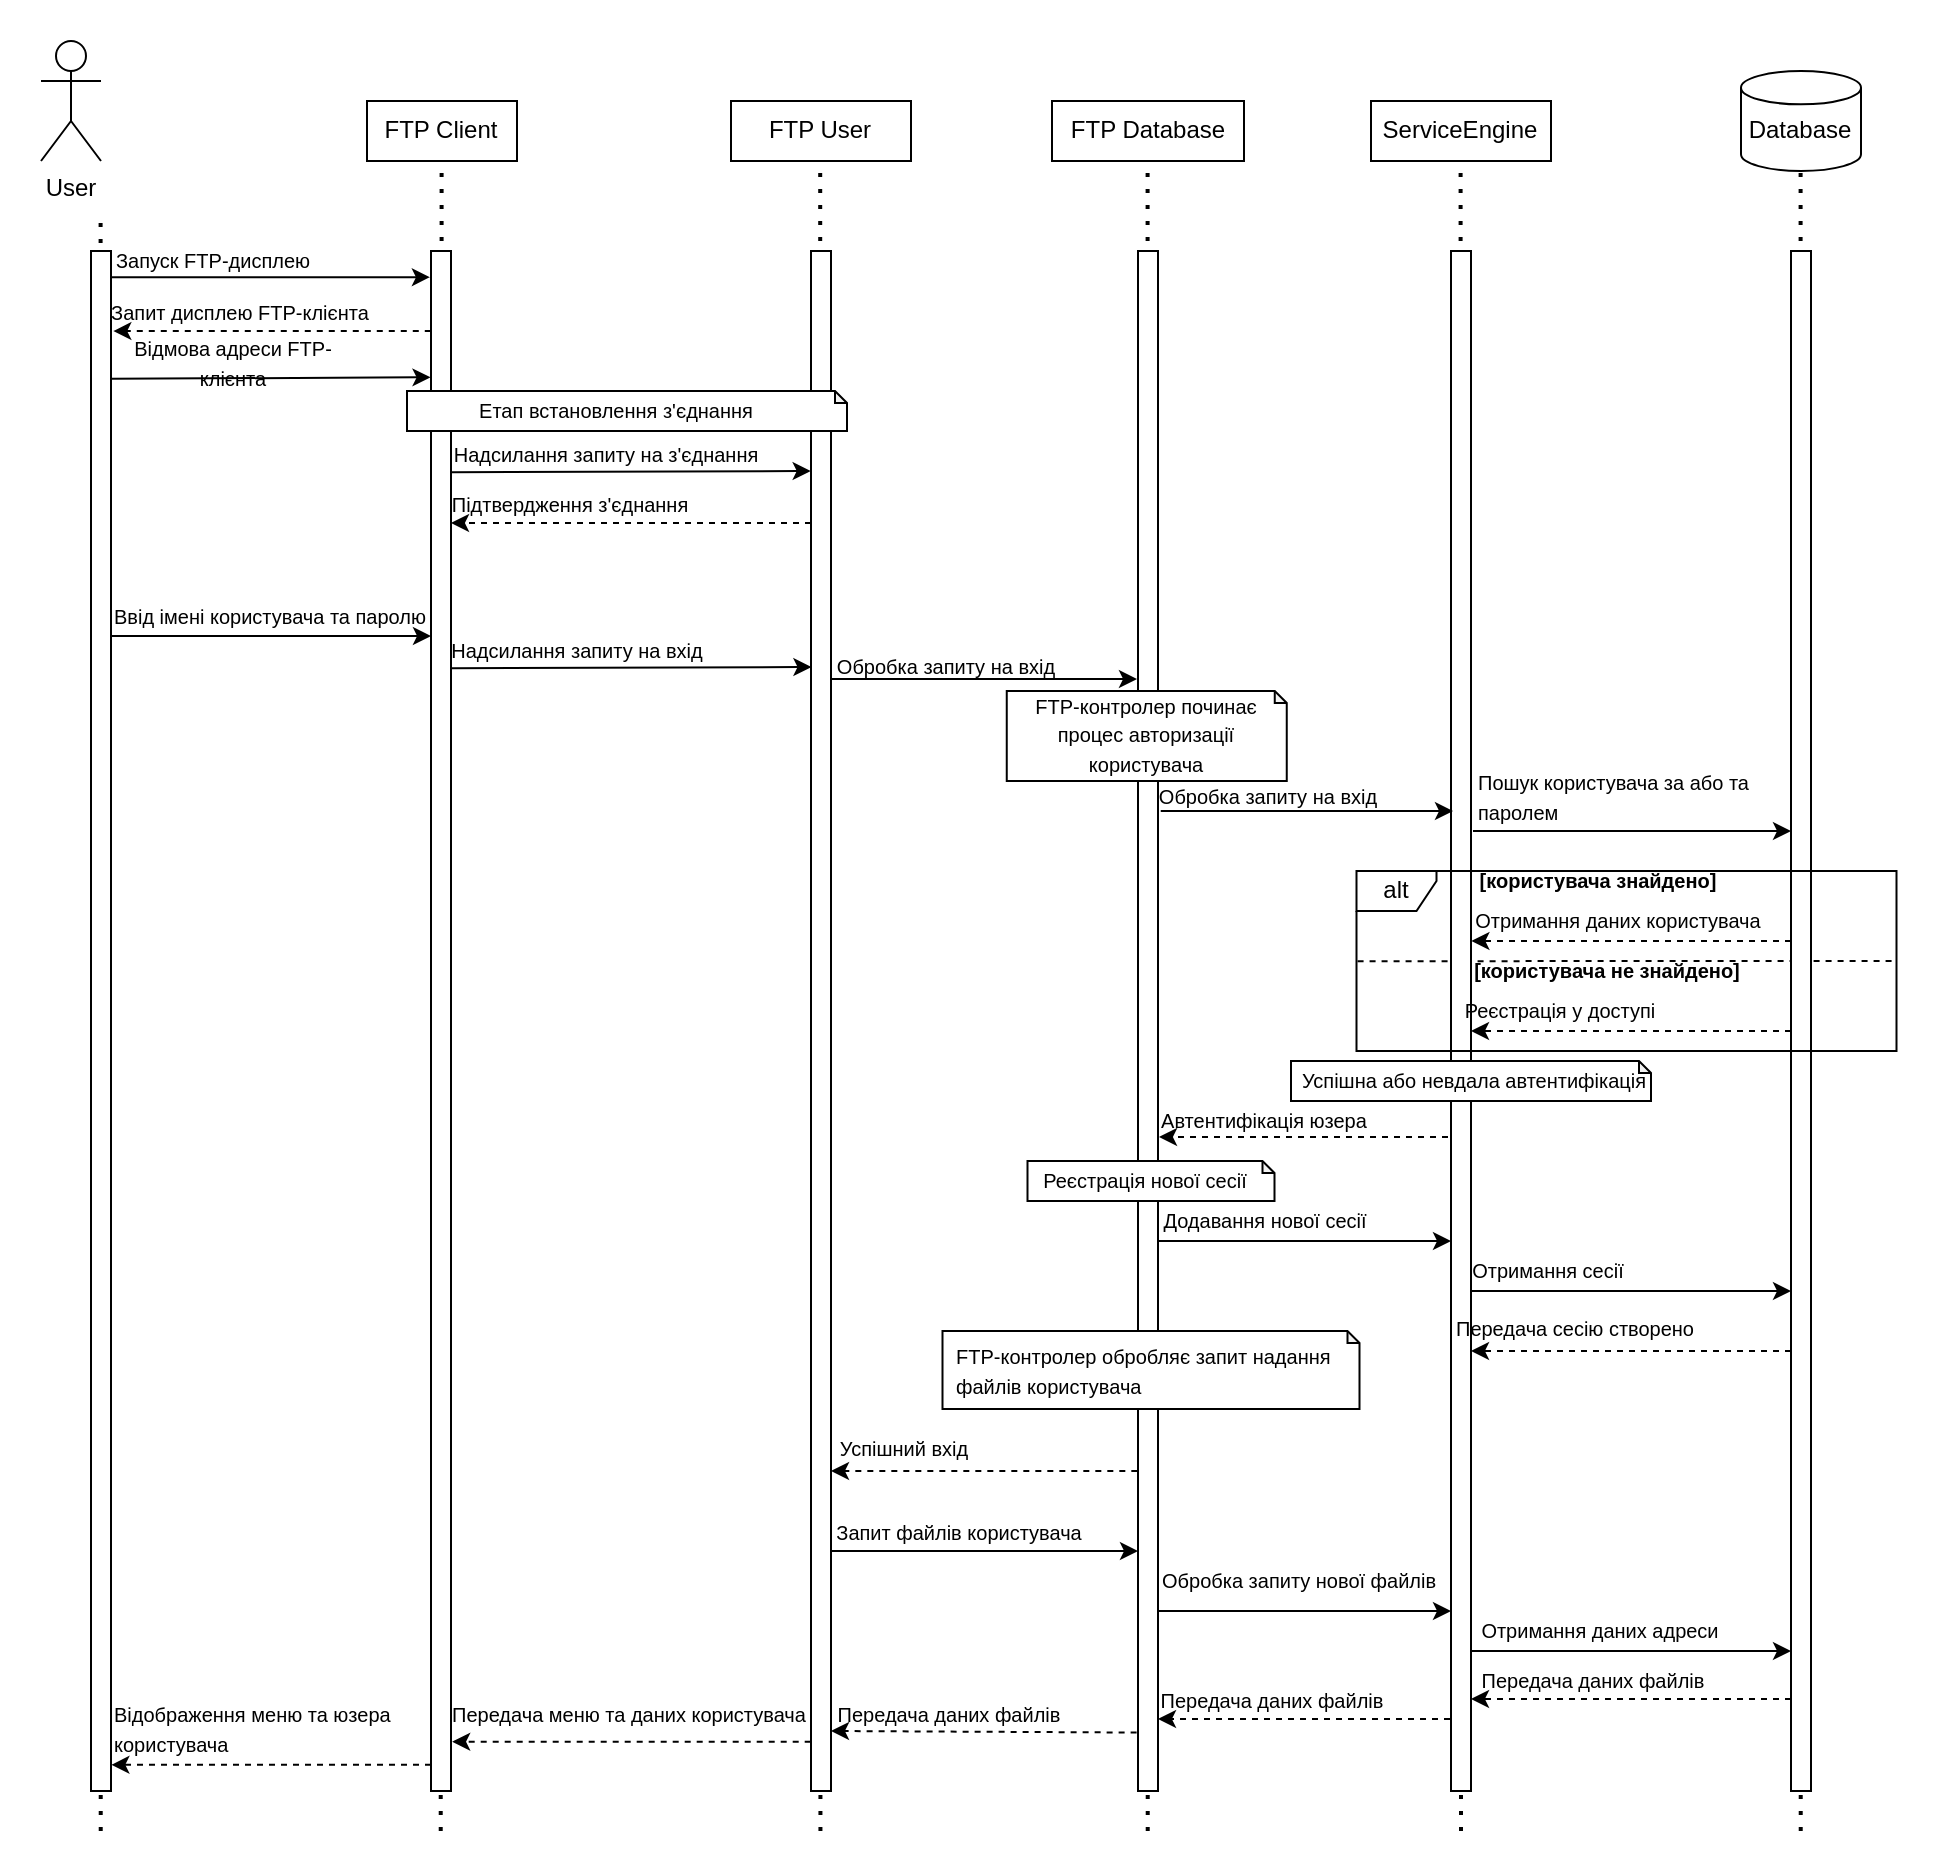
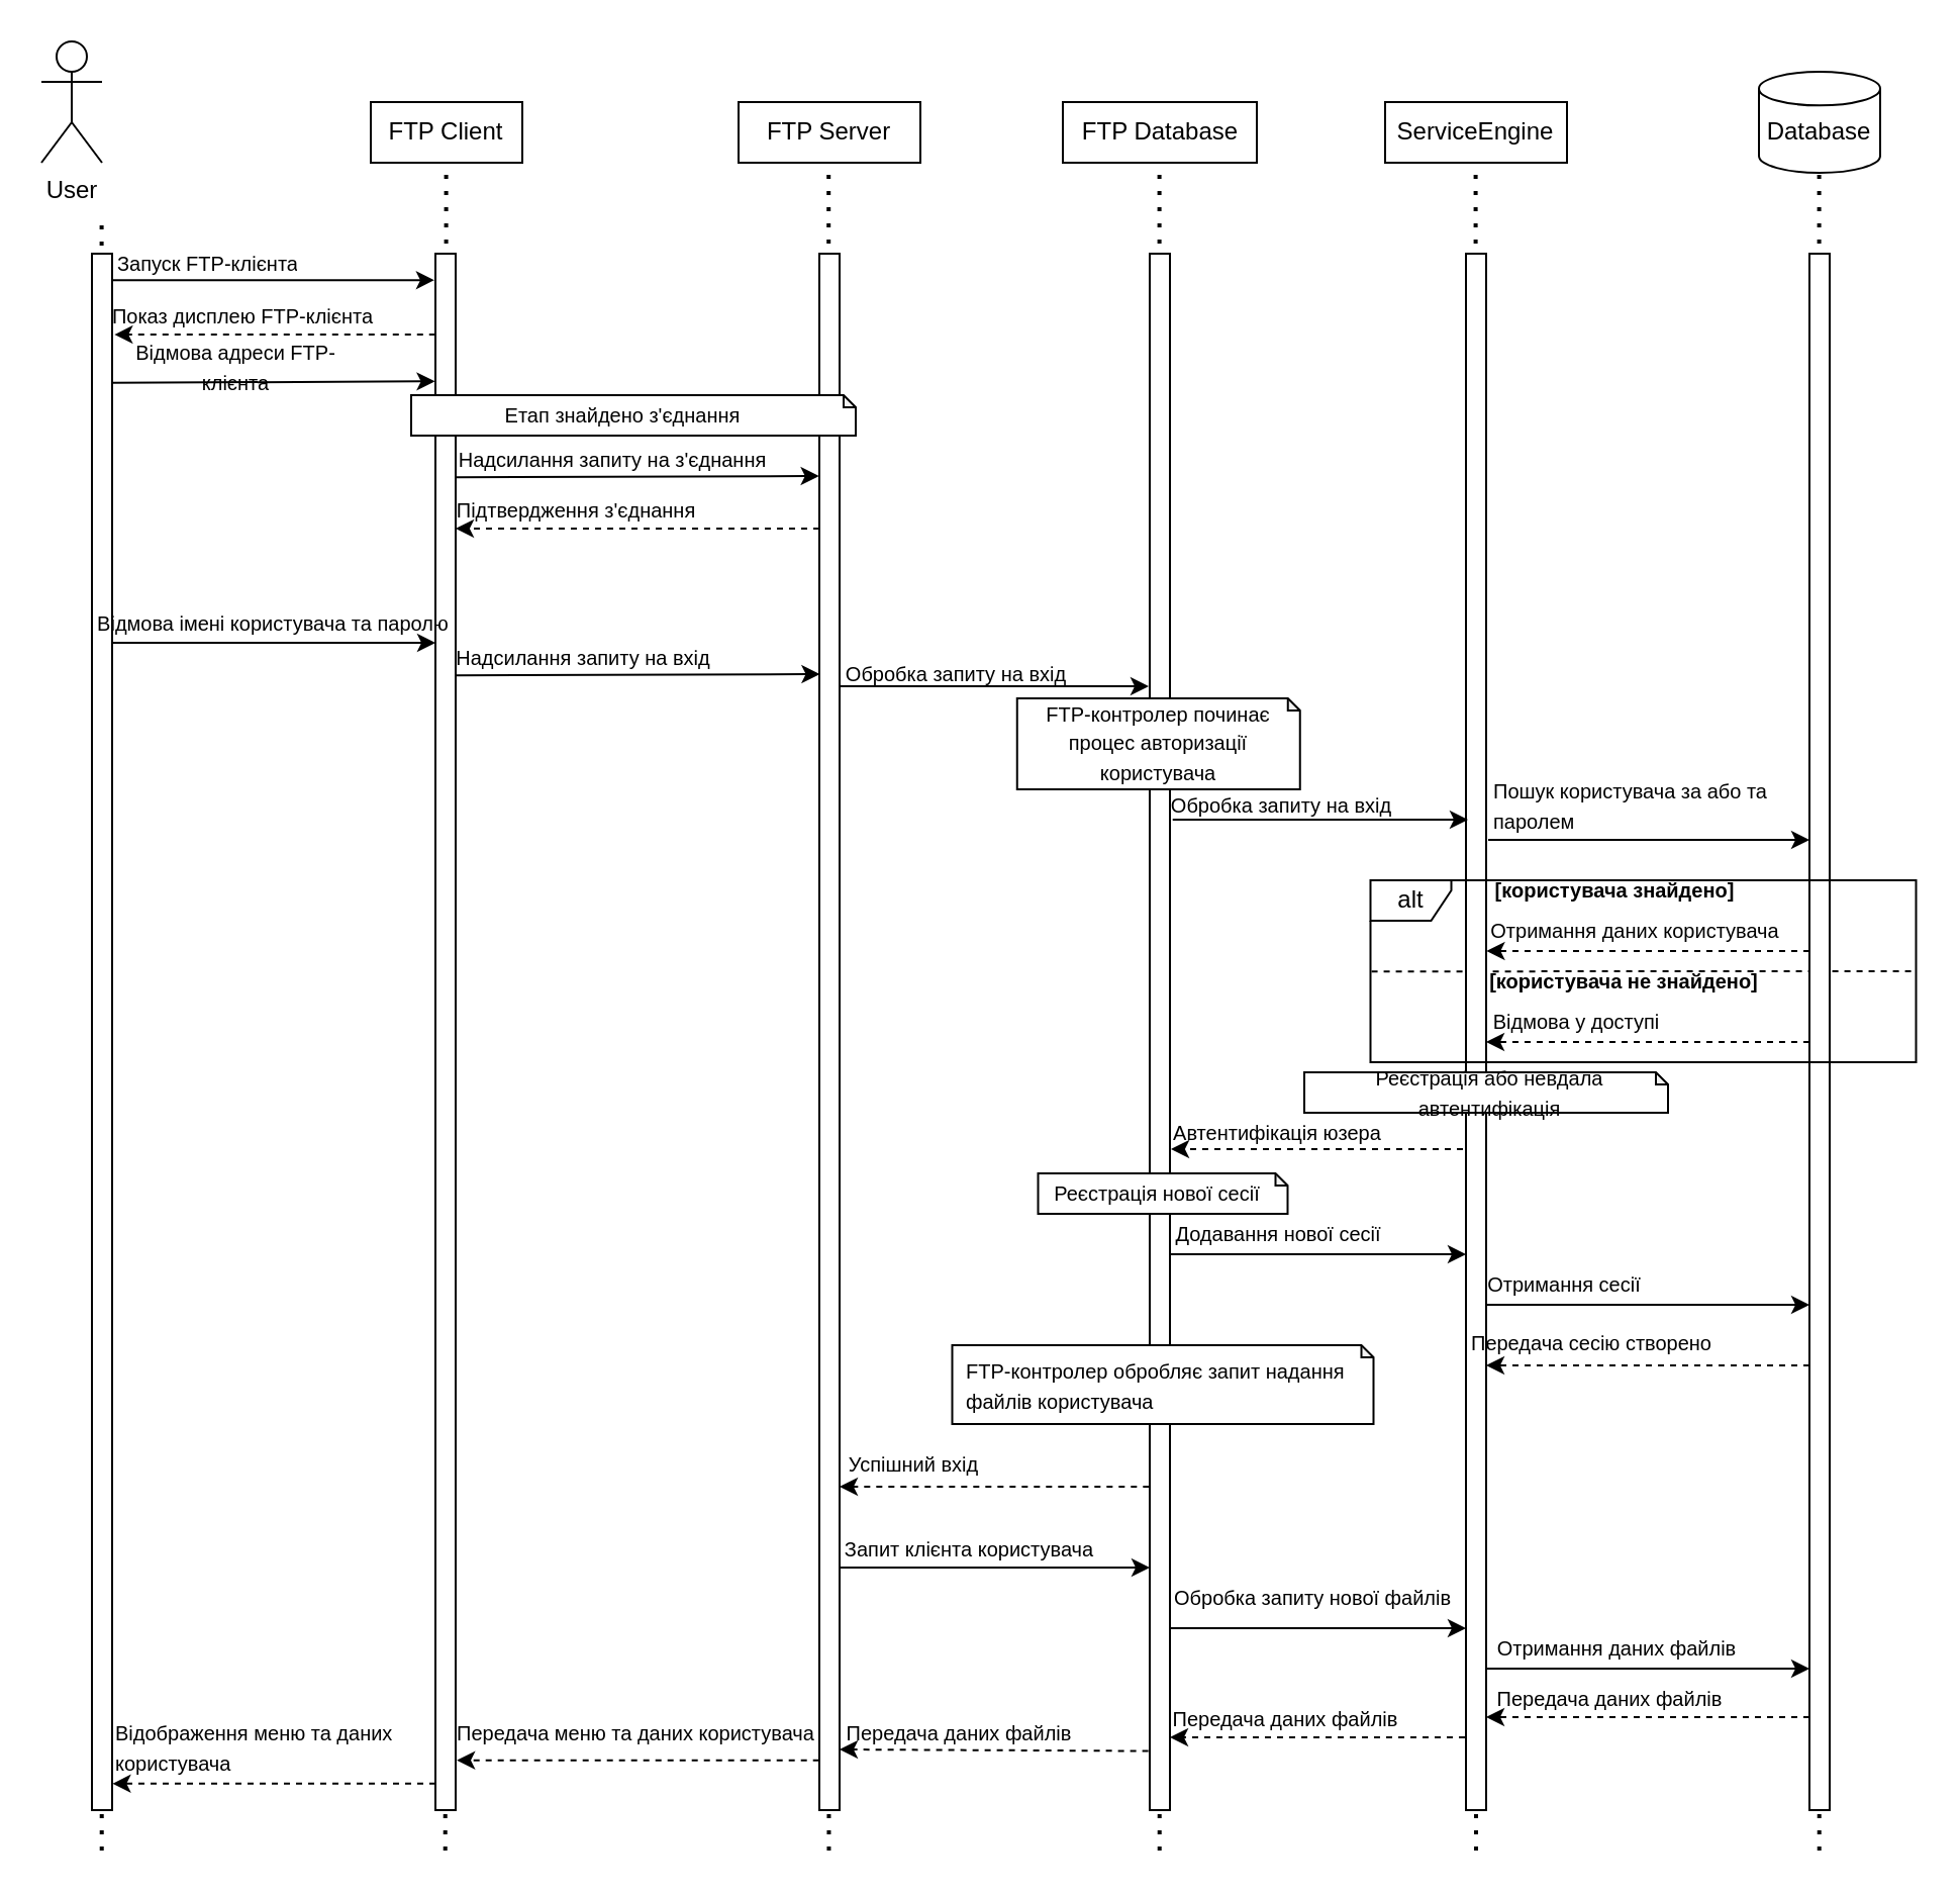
- <mxCell id="19" value="FTP User" style="text;html=1;align=center;verticalAlign=middle;whiteSpace=wrap;rounded=0;strokeColor=default;" parent="1" vertex="1"><mxGeometry x="365" y="50" width="90" height="30" as="geometry" /></mxCell>
+ <mxCell id="19" value="FTP Server" style="text;html=1;align=center;verticalAlign=middle;whiteSpace=wrap;rounded=0;strokeColor=default;" parent="1" vertex="1"><mxGeometry x="365" y="50" width="90" height="30" as="geometry" /></mxCell>
- <mxCell id="74" value="&lt;span style=&quot;font-size: 10px;&quot;&gt;Запуск FTP-дисплею&lt;/span&gt;" style="text;strokeColor=none;fillColor=none;align=left;verticalAlign=middle;spacingLeft=4;spacingRight=4;overflow=hidden;points=[[0,0.5],[1,0.5]];portConstraint=eastwest;rotatable=0;whiteSpace=wrap;html=1;" parent="1" vertex="1"><mxGeometry x="52" y="115" width="140" height="30" as="geometry" /></mxCell>
+ <mxCell id="74" value="&lt;span style=&quot;font-size: 10px;&quot;&gt;Запуск FTP-клієнта&lt;/span&gt;" style="text;strokeColor=none;fillColor=none;align=left;verticalAlign=middle;spacingLeft=4;spacingRight=4;overflow=hidden;points=[[0,0.5],[1,0.5]];portConstraint=eastwest;rotatable=0;whiteSpace=wrap;html=1;" parent="1" vertex="1"><mxGeometry x="52" y="115" width="140" height="30" as="geometry" /></mxCell>
- <mxCell id="76" value="&lt;span style=&quot;font-size: 10px;&quot;&gt;Запит дисплею FTP-клієнта&lt;/span&gt;" style="text;html=1;align=center;verticalAlign=middle;whiteSpace=wrap;rounded=0;" parent="1" vertex="1"><mxGeometry x="35" y="141" width="170" height="30" as="geometry" /></mxCell>
+ <mxCell id="76" value="&lt;span style=&quot;font-size: 10px;&quot;&gt;Показ дисплею FTP-клієнта&lt;/span&gt;" style="text;html=1;align=center;verticalAlign=middle;whiteSpace=wrap;rounded=0;" parent="1" vertex="1"><mxGeometry x="35" y="141" width="170" height="30" as="geometry" /></mxCell>
- <mxCell id="86" value="&lt;span style=&quot;font-size: 10px;&quot;&gt;Етап встановлення з'єднання&lt;/span&gt;" style="text;html=1;align=center;verticalAlign=middle;whiteSpace=wrap;rounded=0;" parent="1" vertex="1"><mxGeometry x="203" y="190" width="210" height="30" as="geometry" /></mxCell>
+ <mxCell id="86" value="&lt;span style=&quot;font-size: 10px;&quot;&gt;Етап знайдено з'єднання&lt;/span&gt;" style="text;html=1;align=center;verticalAlign=middle;whiteSpace=wrap;rounded=0;" parent="1" vertex="1"><mxGeometry x="203" y="190" width="210" height="30" as="geometry" /></mxCell>
- <mxCell id="72" value="&lt;span style=&quot;font-size: 10px;&quot;&gt;Ввід імені користувача та паролю&lt;/span&gt;" style="text;html=1;align=center;verticalAlign=middle;whiteSpace=wrap;rounded=0;" parent="1" vertex="1"><mxGeometry x="45" y="293" width="180" height="30" as="geometry" /></mxCell>
+ <mxCell id="72" value="&lt;span style=&quot;font-size: 10px;&quot;&gt;Відмова імені користувача та паролю&lt;/span&gt;" style="text;html=1;align=center;verticalAlign=middle;whiteSpace=wrap;rounded=0;" parent="1" vertex="1"><mxGeometry x="45" y="293" width="180" height="30" as="geometry" /></mxCell>
- <mxCell id="45" value="&lt;span style=&quot;font-size: 10px;&quot;&gt;Реєстрація у доступі&lt;/span&gt;" style="text;html=1;align=center;verticalAlign=middle;whiteSpace=wrap;rounded=0;" parent="1" vertex="1"><mxGeometry x="724.5" y="490" width="110" height="30" as="geometry" /></mxCell>
+ <mxCell id="45" value="&lt;span style=&quot;font-size: 10px;&quot;&gt;Відмова у доступі&lt;/span&gt;" style="text;html=1;align=center;verticalAlign=middle;whiteSpace=wrap;rounded=0;" parent="1" vertex="1"><mxGeometry x="724.5" y="490" width="110" height="30" as="geometry" /></mxCell>
- <mxCell id="85" value="&lt;span style=&quot;font-size: 10px;&quot;&gt;Успішна або невдала автентифікація&lt;/span&gt;" style="text;html=1;align=center;verticalAlign=middle;whiteSpace=wrap;rounded=0;" parent="1" vertex="1"><mxGeometry x="647.5" y="525" width="177.5" height="30" as="geometry" /></mxCell>
+ <mxCell id="85" value="&lt;span style=&quot;font-size: 10px;&quot;&gt;Реєстрація або невдала автентифікація&lt;/span&gt;" style="text;html=1;align=center;verticalAlign=middle;whiteSpace=wrap;rounded=0;" parent="1" vertex="1"><mxGeometry x="647.5" y="525" width="177.5" height="30" as="geometry" /></mxCell>
- <mxCell id="34" value="&lt;span style=&quot;font-size: 10px;&quot;&gt;Запит файлів користувача&lt;/span&gt;" style="text;html=1;align=center;verticalAlign=middle;whiteSpace=wrap;rounded=0;" parent="1" vertex="1"><mxGeometry x="408" y="751" width="143" height="30" as="geometry" /></mxCell>
+ <mxCell id="34" value="&lt;span style=&quot;font-size: 10px;&quot;&gt;Запит клієнта користувача&lt;/span&gt;" style="text;html=1;align=center;verticalAlign=middle;whiteSpace=wrap;rounded=0;" parent="1" vertex="1"><mxGeometry x="408" y="751" width="143" height="30" as="geometry" /></mxCell>
- <mxCell id="61" value="&lt;span style=&quot;font-size: 10px;&quot;&gt;Отримання даних адреси&lt;/span&gt;" style="text;html=1;align=center;verticalAlign=middle;whiteSpace=wrap;rounded=0;" parent="1" vertex="1"><mxGeometry x="735" y="800" width="130" height="30" as="geometry" /></mxCell>
+ <mxCell id="61" value="&lt;span style=&quot;font-size: 10px;&quot;&gt;Отримання даних файлів&lt;/span&gt;" style="text;html=1;align=center;verticalAlign=middle;whiteSpace=wrap;rounded=0;" parent="1" vertex="1"><mxGeometry x="735" y="800" width="130" height="30" as="geometry" /></mxCell>
- <mxCell id="80" value="&lt;span style=&quot;font-size: 10px;&quot;&gt;Відображення меню та юзера користувача&lt;/span&gt;" style="text;html=1;align=left;verticalAlign=middle;whiteSpace=wrap;rounded=0;" parent="1" vertex="1"><mxGeometry x="55" y="842" width="177" height="44" as="geometry" /></mxCell>
+ <mxCell id="80" value="&lt;span style=&quot;font-size: 10px;&quot;&gt;Відображення меню та даних користувача&lt;/span&gt;" style="text;html=1;align=left;verticalAlign=middle;whiteSpace=wrap;rounded=0;" parent="1" vertex="1"><mxGeometry x="55" y="842" width="177" height="44" as="geometry" /></mxCell>
